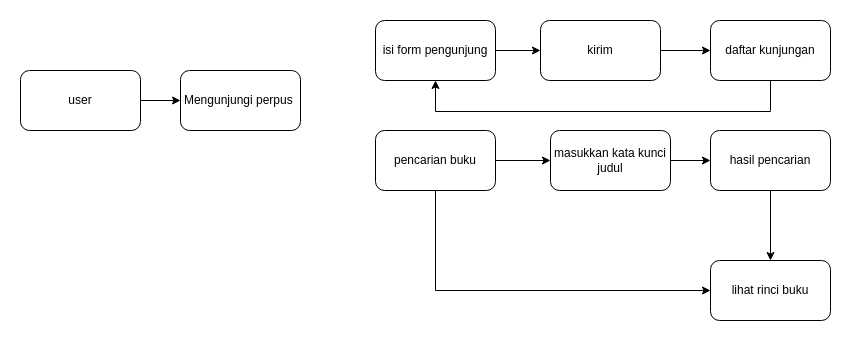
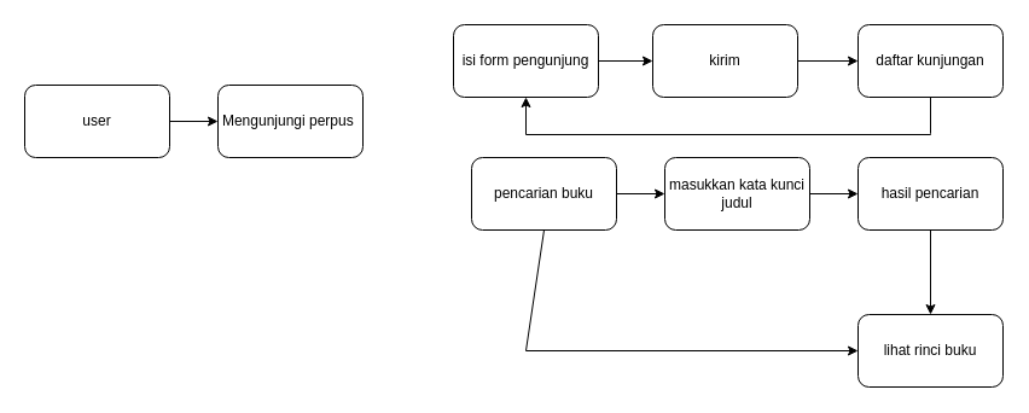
- <mxCell id="6" value="pencarian buku" style="whiteSpace=wrap;html=1;rounded=1;" vertex="1" parent="1"><mxGeometry x="375" y="130" width="120" height="60" as="geometry" /></mxCell>
+ <mxCell id="6" value="pencarian buku" style="whiteSpace=wrap;html=1;rounded=1;" vertex="1" parent="1"><mxGeometry x="390" y="130" width="120" height="60" as="geometry" /></mxCell>
